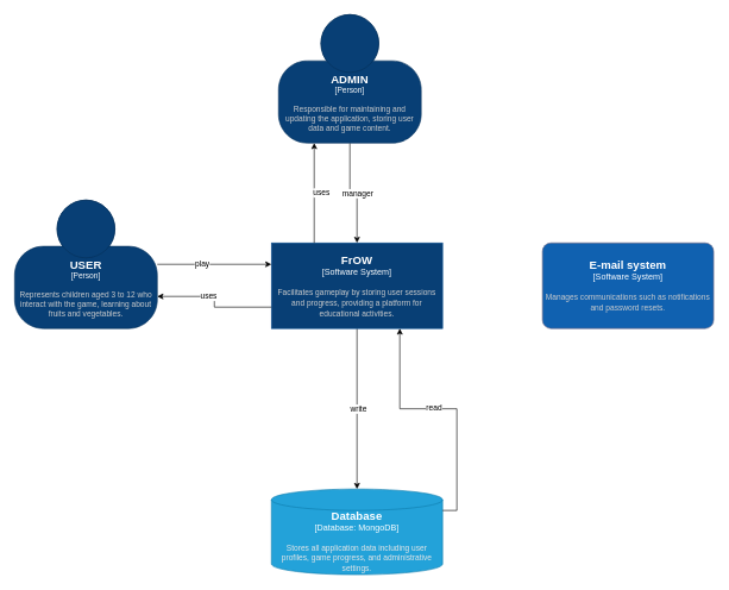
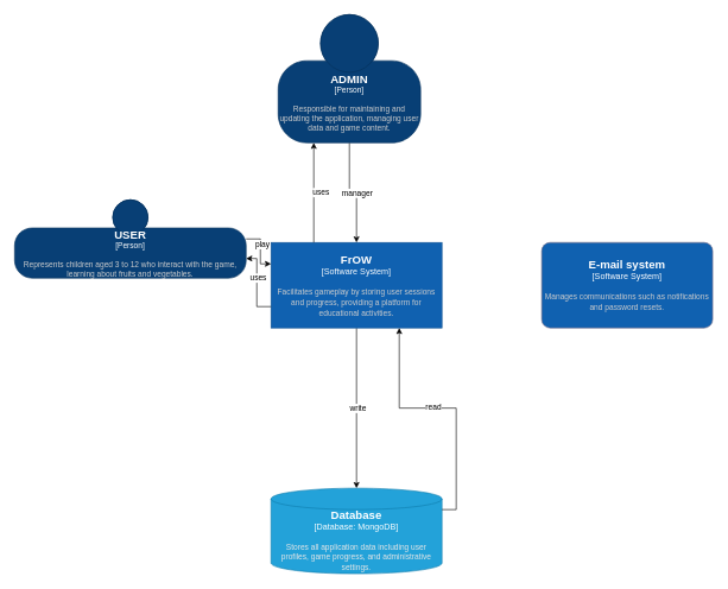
- <mxCell id="5" value="&lt;font style=&quot;font-size: 16px&quot;&gt;&lt;b&gt;ADMIN&lt;/b&gt;&lt;/font&gt;&lt;div&gt;[Person]&lt;/div&gt;&lt;br&gt;&lt;div&gt;&lt;font style=&quot;font-size: 11px&quot;&gt;&lt;font color=&quot;#cccccc&quot;&gt;Responsible for maintaining and updating the application, storing user data and game content.&lt;/font&gt;&lt;/div&gt;" style="html=1;fontSize=11;dashed=0;whiteSpace=wrap;fillColor=#083F75;strokeColor=#06315C;fontColor=#ffffff;shape=mxgraph.c4.person2;align=center;metaEdit=1;points=[[0.5,0,0],[1,0.5,0],[1,0.75,0],[0.75,1,0],[0.5,1,0],[0.25,1,0],[0,0.75,0],[0,0.5,0]];resizable=0;" parent="1" vertex="1"><mxGeometry x="390" y="20" width="200" height="180" as="geometry" /></mxCell>
+ <mxCell id="5" value="&lt;font style=&quot;font-size: 16px&quot;&gt;&lt;b&gt;ADMIN&lt;/b&gt;&lt;/font&gt;&lt;div&gt;[Person]&lt;/div&gt;&lt;br&gt;&lt;div&gt;&lt;font style=&quot;font-size: 11px&quot;&gt;&lt;font color=&quot;#cccccc&quot;&gt;Responsible for maintaining and updating the application, managing user data and game content.&lt;/font&gt;&lt;/div&gt;" style="html=1;fontSize=11;dashed=0;whiteSpace=wrap;fillColor=#083F75;strokeColor=#06315C;fontColor=#ffffff;shape=mxgraph.c4.person2;align=center;metaEdit=1;points=[[0.5,0,0],[1,0.5,0],[1,0.75,0],[0.75,1,0],[0.5,1,0],[0.25,1,0],[0,0.75,0],[0,0.5,0]];resizable=0;" parent="1" vertex="1"><mxGeometry x="390" y="20" width="200" height="180" as="geometry" /></mxCell>
- <mxCell id="2" value="&lt;font style=&quot;font-size: 16px&quot;&gt;&lt;b&gt;USER&lt;/b&gt;&lt;/font&gt;&lt;div&gt;[Person]&lt;/div&gt;&lt;br&gt;&lt;div&gt;&lt;font style=&quot;font-size: 11px&quot;&gt;&lt;font color=&quot;#cccccc&quot;&gt;Represents children aged 3 to 12 who interact with the game, learning about fruits and vegetables.&lt;/font&gt;&lt;/div&gt;" style="html=1;fontSize=11;dashed=0;whiteSpace=wrap;fillColor=#083F75;strokeColor=#06315C;fontColor=#ffffff;shape=mxgraph.c4.person2;align=center;metaEdit=1;points=[[0.5,0,0],[1,0.5,0],[1,0.75,0],[0.75,1,0],[0.5,1,0],[0.25,1,0],[0,0.75,0],[0,0.5,0]];resizable=0;" parent="1" vertex="1"><mxGeometry x="20" y="280" width="200" height="180" as="geometry" /></mxCell>
+ <mxCell id="2" value="&lt;font style=&quot;font-size: 16px&quot;&gt;&lt;b&gt;USER&lt;/b&gt;&lt;/font&gt;&lt;div&gt;[Person]&lt;/div&gt;&lt;br&gt;&lt;div&gt;&lt;font style=&quot;font-size: 11px&quot;&gt;&lt;font color=&quot;#cccccc&quot;&gt;Represents children aged 3 to 12 who interact with the game, learning about fruits and vegetables.&lt;/font&gt;&lt;/div&gt;" style="html=1;fontSize=11;dashed=0;whiteSpace=wrap;fillColor=#083F75;strokeColor=#06315C;fontColor=#ffffff;shape=mxgraph.c4.person2;align=center;metaEdit=1;points=[[0.5,0,0],[1,0.5,0],[1,0.75,0],[0.75,1,0],[0.5,1,0],[0.25,1,0],[0,0.75,0],[0,0.5,0]];resizable=0;" parent="1" vertex="1"><mxGeometry x="20" y="280" width="325" height="110" as="geometry" /></mxCell>
- <mxCell id="9" value="&lt;font style=&quot;font-size: 16px&quot;&gt;&lt;b&gt;FrOW&lt;/b&gt;&lt;/font&gt;&lt;div&gt;[Software System]&lt;/div&gt;&lt;br&gt;&lt;div&gt;&lt;font style=&quot;font-size: 11px&quot;&gt;&lt;font color=&quot;#cccccc&quot;&gt;Facilitates gameplay by storing user sessions and progress, providing a platform for educational activities.&lt;/font&gt;&lt;/div&gt;" style="rounded=1;whiteSpace=wrap;html=1;labelBackgroundColor=none;fillColor=#083f75;fontColor=#ffffff;align=center;arcSize=0;strokeColor=#0D5091;metaEdit=1;resizable=0;points=[[0.25,0,0],[0.5,0,0],[0.75,0,0],[1,0.25,0],[1,0.5,0],[1,0.75,0],[0.75,1,0],[0.5,1,0],[0.25,1,0],[0,0.75,0],[0,0.5,0],[0,0.25,0]];" parent="1" vertex="1"><mxGeometry x="380" y="340" width="240" height="120" as="geometry" /></mxCell>
+ <mxCell id="9" value="&lt;font style=&quot;font-size: 16px&quot;&gt;&lt;b&gt;FrOW&lt;/b&gt;&lt;/font&gt;&lt;div&gt;[Software System]&lt;/div&gt;&lt;br&gt;&lt;div&gt;&lt;font style=&quot;font-size: 11px&quot;&gt;&lt;font color=&quot;#cccccc&quot;&gt;Facilitates gameplay by storing user sessions and progress, providing a platform for educational activities.&lt;/font&gt;&lt;/div&gt;" style="rounded=1;whiteSpace=wrap;html=1;labelBackgroundColor=none;fillColor=#1061B0;fontColor=#ffffff;align=center;arcSize=0;strokeColor=#0D5091;metaEdit=1;resizable=0;points=[[0.25,0,0],[0.5,0,0],[0.75,0,0],[1,0.25,0],[1,0.5,0],[1,0.75,0],[0.75,1,0],[0.5,1,0],[0.25,1,0],[0,0.75,0],[0,0.5,0],[0,0.25,0]];" parent="1" vertex="1"><mxGeometry x="380" y="340" width="240" height="120" as="geometry" /></mxCell>
